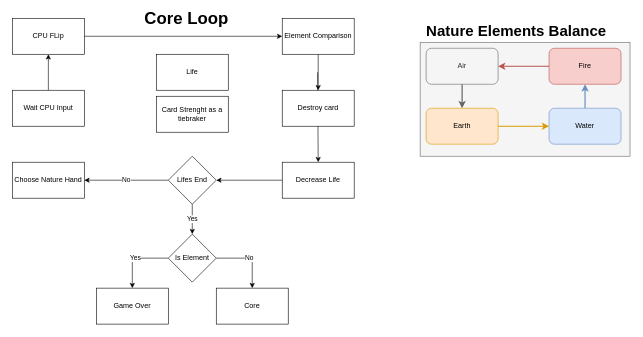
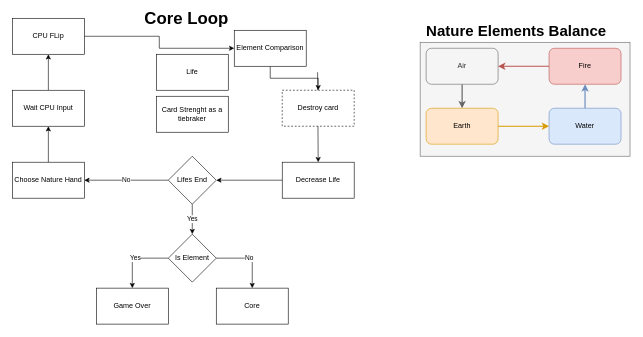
- <mxCell id="9" value="Element Comparison" style="rounded=0;whiteSpace=wrap;html=1;" vertex="1" parent="1"><mxGeometry x="470" y="30" width="120" height="60" as="geometry" /></mxCell>
+ <mxCell id="9" value="Element Comparison" style="rounded=0;whiteSpace=wrap;html=1;" vertex="1" parent="1"><mxGeometry x="390" y="50" width="120" height="60" as="geometry" /></mxCell>
- <mxCell id="11" value="Destroy card" style="rounded=0;whiteSpace=wrap;html=1;" vertex="1" parent="1"><mxGeometry x="470" y="150" width="120" height="60" as="geometry" /></mxCell>
+ <mxCell id="11" value="Destroy card" style="rounded=0;whiteSpace=wrap;html=1;dashed=1;" vertex="1" parent="1"><mxGeometry x="470" y="150" width="120" height="60" as="geometry" /></mxCell>
+ <mxCell id="2" style="edgeStyle=orthogonalEdgeStyle;rounded=0;orthogonalLoop=1;jettySize=auto;html=1;" edge="1" parent="1" source="3" target="5"><mxGeometry relative="1" as="geometry" /></mxCell>
